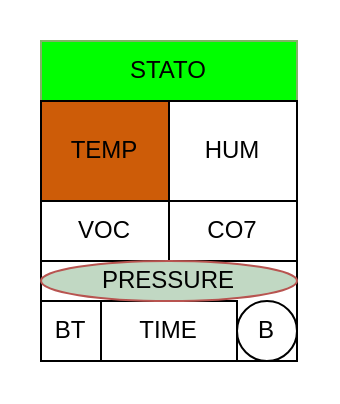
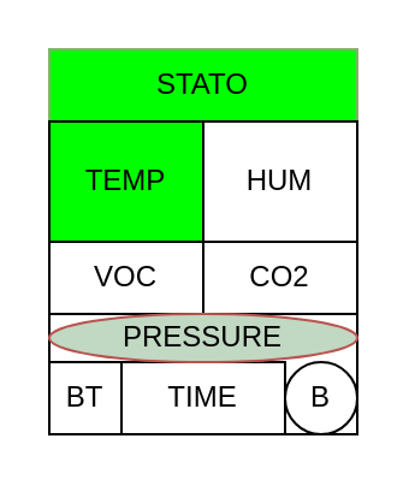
- <mxCell id="4" value="TEMP" style="rounded=0;whiteSpace=wrap;html=1;fillStyle=solid;fillColor=#CD5C08;" vertex="1" parent="1"><mxGeometry x="20" y="50" width="64" height="50" as="geometry" /></mxCell>
+ <mxCell id="4" value="TEMP" style="rounded=0;whiteSpace=wrap;html=1;fillStyle=solid;fillColor=#00ff00;" vertex="1" parent="1"><mxGeometry x="20" y="50" width="64" height="50" as="geometry" /></mxCell>
- <mxCell id="7" value="CO7" style="rounded=0;whiteSpace=wrap;html=1;" vertex="1" parent="1"><mxGeometry x="84" y="100" width="64" height="30" as="geometry" /></mxCell>
+ <mxCell id="7" value="CO2" style="rounded=0;whiteSpace=wrap;html=1;" vertex="1" parent="1"><mxGeometry x="84" y="100" width="64" height="30" as="geometry" /></mxCell>
